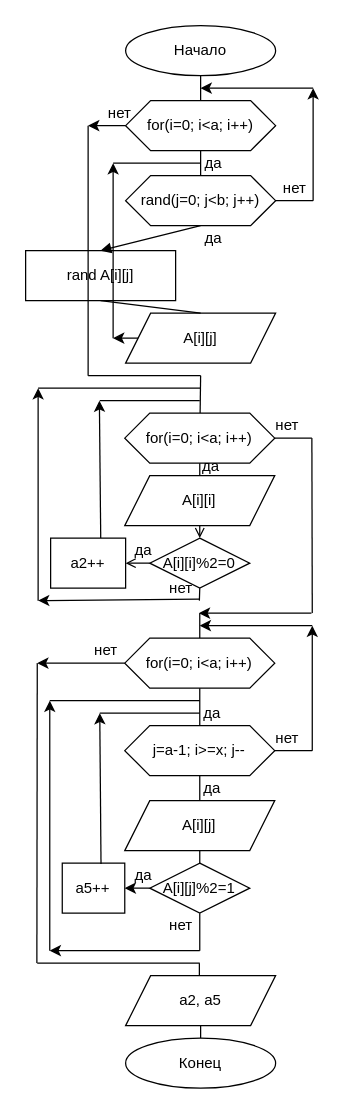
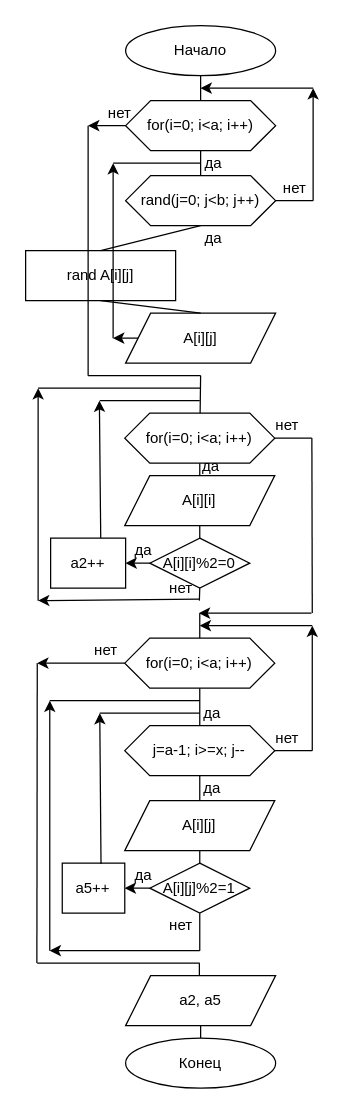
- <mxCell id="12" value="" style="endArrow=block;html=1;exitX=0.5;exitY=1;exitDx=0;exitDy=0;entryX=0.5;entryY=0;entryDx=0;entryDy=0;" parent="1" source="8" target="4" edge="1"><mxGeometry width="50" height="50" relative="1" as="geometry"><mxPoint x="190" y="200" as="sourcePoint" /><mxPoint x="160" y="190" as="targetPoint" /></mxGeometry></mxCell>
+ <mxCell id="12" value="" style="endArrow=none;html=1;exitX=0.5;exitY=1;exitDx=0;exitDy=0;entryX=0.5;entryY=0;entryDx=0;entryDy=0;" parent="1" source="8" target="4" edge="1"><mxGeometry width="50" height="50" relative="1" as="geometry"><mxPoint x="190" y="200" as="sourcePoint" /><mxPoint x="160" y="190" as="targetPoint" /></mxGeometry></mxCell>
- <mxCell id="29" value="" style="endArrow=open;html=1;exitX=0.5;exitY=1;exitDx=0;exitDy=0;entryX=0.5;entryY=0;entryDx=0;entryDy=0;" parent="1" source="26" target="28" edge="1"><mxGeometry width="50" height="50" relative="1" as="geometry"><mxPoint x="189.31" y="340" as="sourcePoint" /><mxPoint x="239.31" y="290" as="targetPoint" /></mxGeometry></mxCell>
+ <mxCell id="29" value="" style="endArrow=none;html=1;exitX=0.5;exitY=1;exitDx=0;exitDy=0;entryX=0.5;entryY=0;entryDx=0;entryDy=0;" parent="1" source="26" target="28" edge="1"><mxGeometry width="50" height="50" relative="1" as="geometry"><mxPoint x="189.31" y="340" as="sourcePoint" /><mxPoint x="239.31" y="290" as="targetPoint" /></mxGeometry></mxCell>
- <mxCell id="66" value="" style="endArrow=open;html=1;exitX=0;exitY=0.5;exitDx=0;exitDy=0;entryX=1;entryY=0.5;entryDx=0;entryDy=0;" edge="1" parent="1" source="28" target="31"><mxGeometry width="50" height="50" relative="1" as="geometry"><mxPoint x="139.31" y="510" as="sourcePoint" /><mxPoint x="189.31" y="460" as="targetPoint" /></mxGeometry></mxCell>
+ <mxCell id="66" value="" style="endArrow=classic;html=1;exitX=0;exitY=0.5;exitDx=0;exitDy=0;entryX=1;entryY=0.5;entryDx=0;entryDy=0;" edge="1" parent="1" source="28" target="31"><mxGeometry width="50" height="50" relative="1" as="geometry"><mxPoint x="139.31" y="510" as="sourcePoint" /><mxPoint x="189.31" y="460" as="targetPoint" /></mxGeometry></mxCell>
